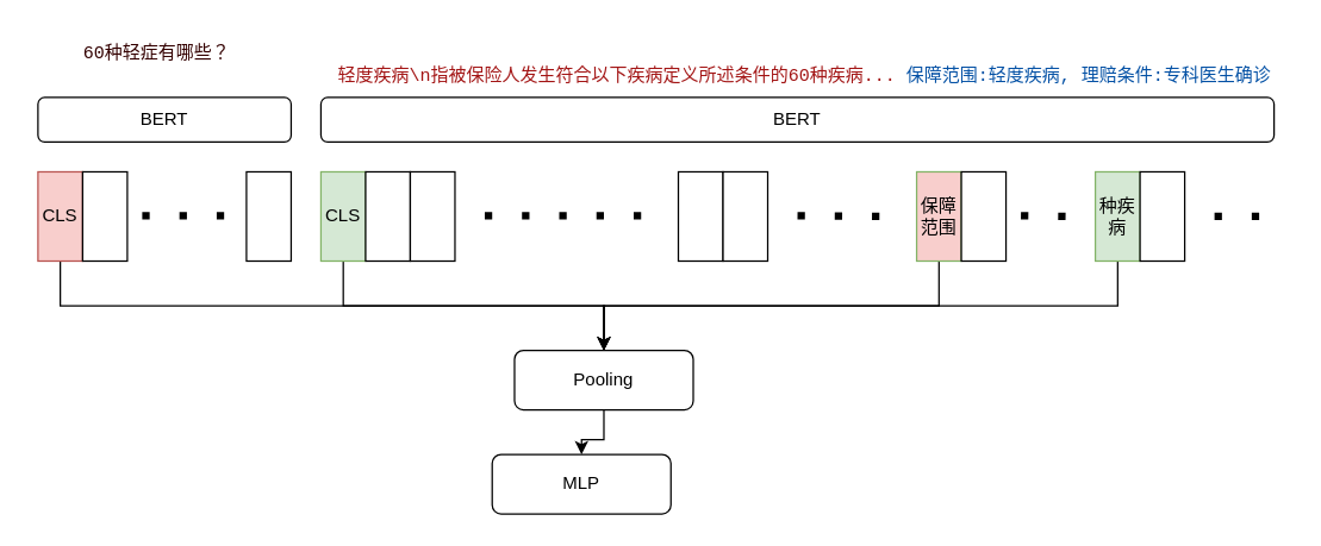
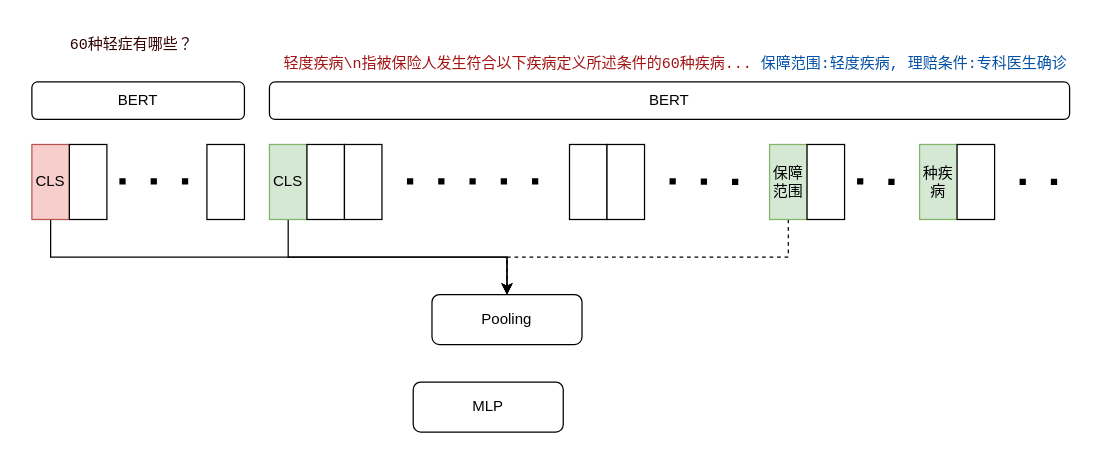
- <mxCell id="9" value="保障范围" style="rounded=0;whiteSpace=wrap;html=1;fillColor=#f8cecc;strokeColor=#82b366;" parent="1" vertex="1"><mxGeometry x="615" y="115" width="30" height="60" as="geometry" /></mxCell>
+ <mxCell id="9" value="保障范围" style="rounded=0;whiteSpace=wrap;html=1;fillColor=#d5e8d4;strokeColor=#82b366;" parent="1" vertex="1"><mxGeometry x="615" y="115" width="30" height="60" as="geometry" /></mxCell>
- <mxCell id="8" style="edgeStyle=orthogonalEdgeStyle;rounded=0;orthogonalLoop=1;jettySize=auto;html=1;exitX=0.5;exitY=1;exitDx=0;exitDy=0;entryX=0.5;entryY=0;entryDx=0;entryDy=0;" parent="1" source="9" target="22" edge="1"><mxGeometry relative="1" as="geometry" /></mxCell>
+ <mxCell id="8" style="edgeStyle=orthogonalEdgeStyle;rounded=0;orthogonalLoop=1;jettySize=auto;html=1;exitX=0.5;exitY=1;exitDx=0;exitDy=0;entryX=0.5;entryY=0;entryDx=0;entryDy=0;dashed=1;" parent="1" source="9" target="22" edge="1"><mxGeometry relative="1" as="geometry" /></mxCell>
- <mxCell id="10" style="edgeStyle=orthogonalEdgeStyle;rounded=0;orthogonalLoop=1;jettySize=auto;html=1;exitX=0.5;exitY=1;exitDx=0;exitDy=0;entryX=0.5;entryY=0;entryDx=0;entryDy=0;" parent="1" source="11" target="22" edge="1"><mxGeometry relative="1" as="geometry" /></mxCell>
- <mxCell id="21" value="" style="edgeStyle=orthogonalEdgeStyle;rounded=0;orthogonalLoop=1;jettySize=auto;html=1;" parent="1" source="22" target="23" edge="1"><mxGeometry relative="1" as="geometry" /></mxCell>
